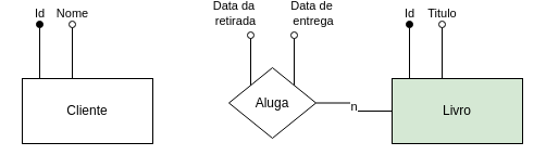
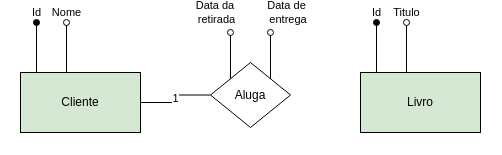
+ <mxCell id="2" value="1" style="edgeStyle=orthogonalEdgeStyle;rounded=0;orthogonalLoop=1;jettySize=auto;html=1;endArrow=none;endFill=0;" edge="1" parent="1" source="3" target="4"><mxGeometry relative="1" as="geometry" /></mxCell>
- <mxCell id="5" value="n" style="edgeStyle=orthogonalEdgeStyle;rounded=0;orthogonalLoop=1;jettySize=auto;html=1;endArrow=none;endFill=0;" edge="1" parent="1" source="6" target="4"><mxGeometry relative="1" as="geometry" /></mxCell>
- <mxCell id="3" value="Cliente" style="rounded=0;whiteSpace=wrap;html=1;" vertex="1" parent="1"><mxGeometry x="20" y="70" width="120" height="60" as="geometry" /></mxCell>
+ <mxCell id="3" value="Cliente" style="rounded=0;whiteSpace=wrap;html=1;fillColor=#d5e8d4;" vertex="1" parent="1"><mxGeometry x="20" y="70" width="120" height="60" as="geometry" /></mxCell>
